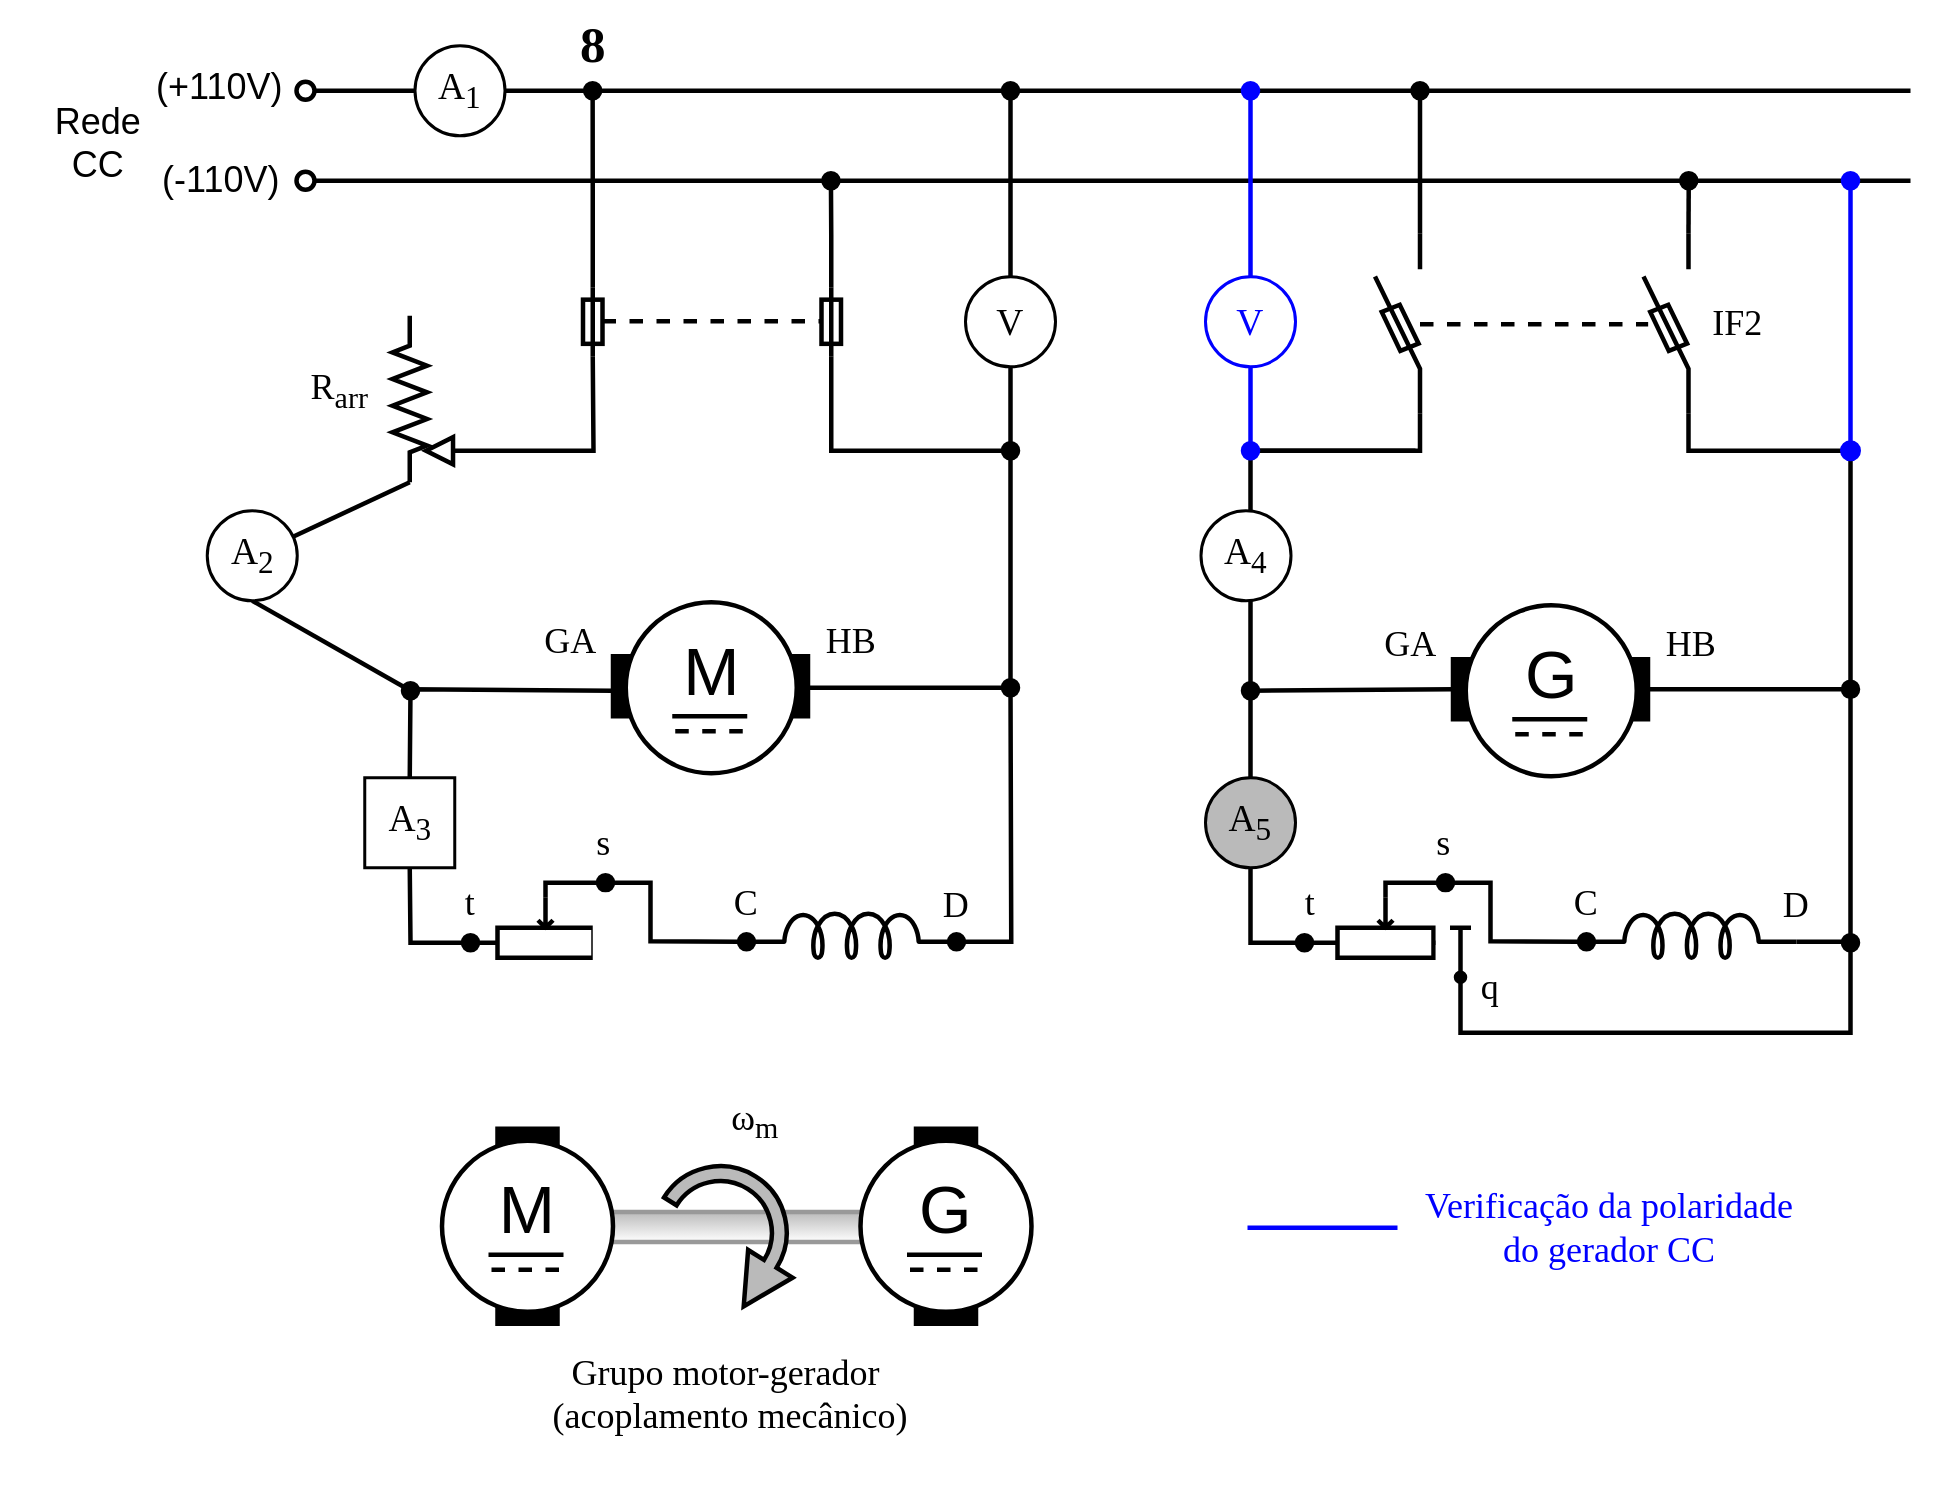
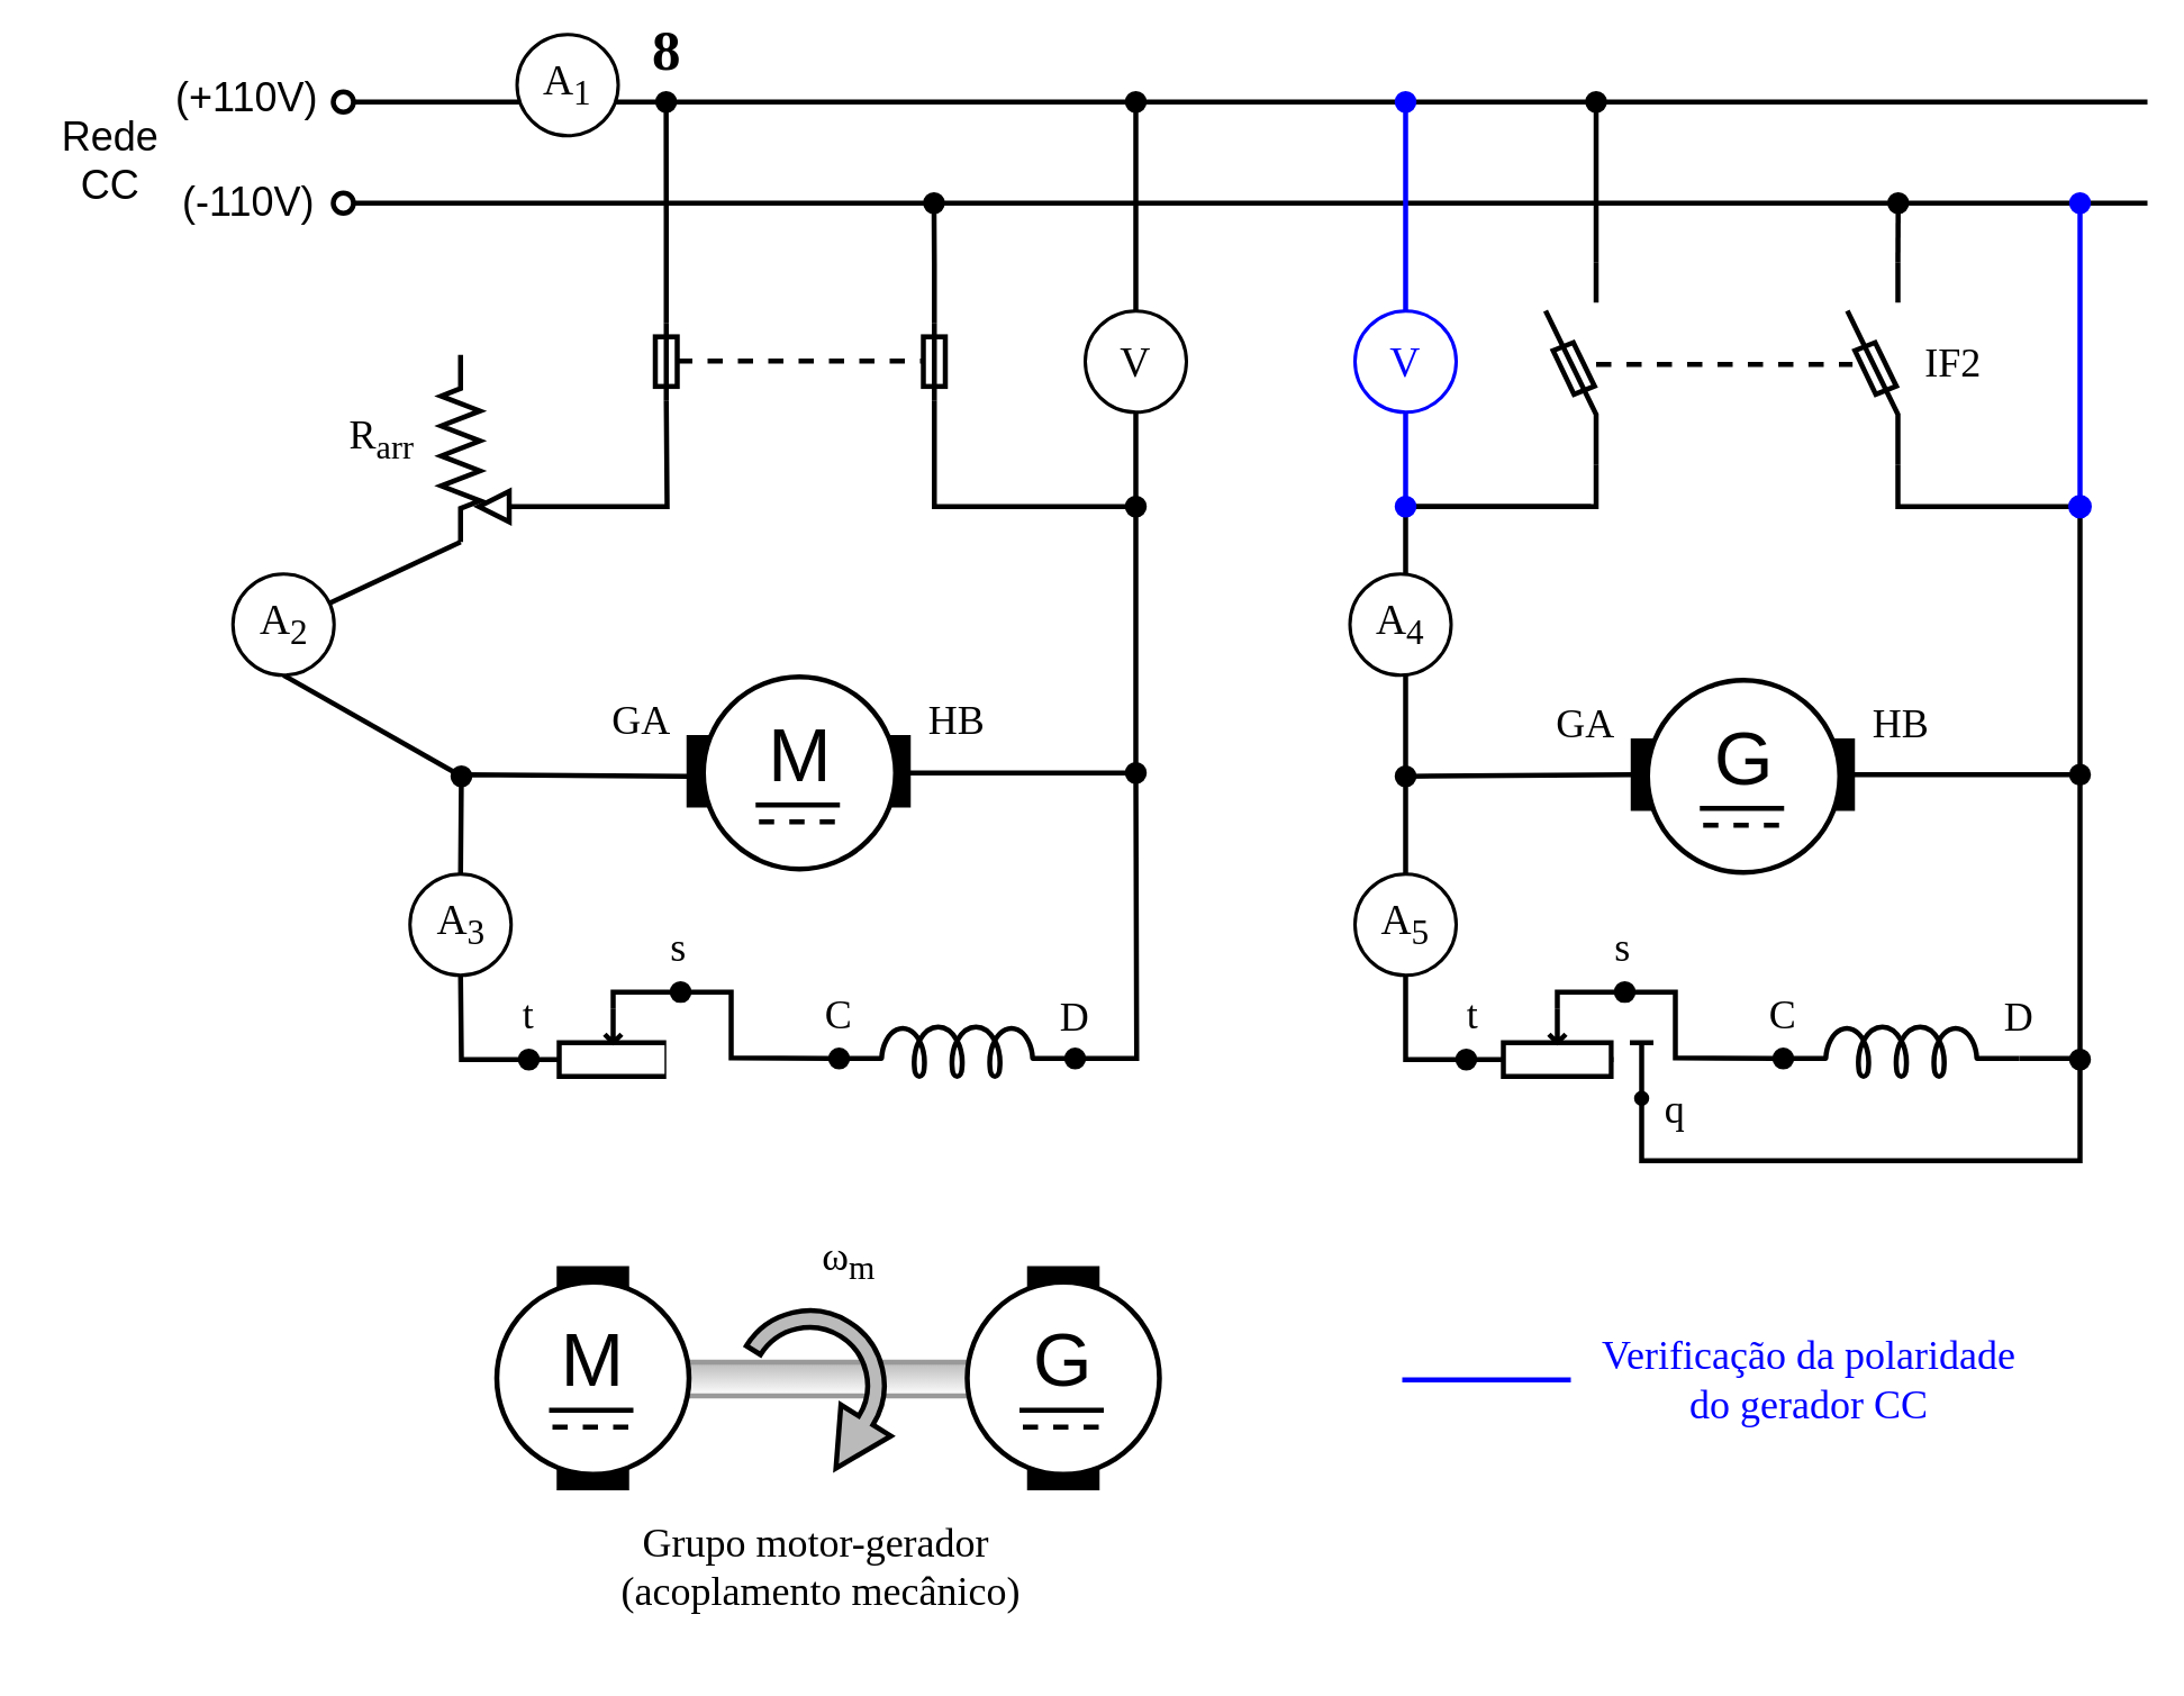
- <mxCell id="59" value="&lt;font style=&quot;font-size: 25px&quot; face=&quot;Verdana&quot;&gt;A&lt;sub&gt;1&lt;/sub&gt;&lt;/font&gt;" style="ellipse;whiteSpace=wrap;html=1;aspect=fixed;fontFamily=Times New Roman;strokeWidth=2;container=0;" parent="1" vertex="1"><mxGeometry x="276" y="30" width="60" height="60" as="geometry" /></mxCell>
+ <mxCell id="59" value="&lt;font style=&quot;font-size: 25px&quot; face=&quot;Verdana&quot;&gt;A&lt;sub&gt;1&lt;/sub&gt;&lt;/font&gt;" style="ellipse;whiteSpace=wrap;html=1;aspect=fixed;fontFamily=Times New Roman;strokeWidth=2;container=0;" parent="1" vertex="1"><mxGeometry x="306" y="20" width="60" height="60" as="geometry" /></mxCell>
- <mxCell id="68" value="&lt;font style=&quot;font-size: 25px&quot; face=&quot;Verdana&quot;&gt;A&lt;sub&gt;3&lt;/sub&gt;&lt;/font&gt;" style="whiteSpace=wrap;html=1;aspect=fixed;fontFamily=Times New Roman;strokeWidth=2;container=0;rounded=0;" parent="1" vertex="1"><mxGeometry x="242.5" y="518" width="60" height="60" as="geometry" /></mxCell>
+ <mxCell id="68" value="&lt;font style=&quot;font-size: 25px&quot; face=&quot;Verdana&quot;&gt;A&lt;sub&gt;3&lt;/sub&gt;&lt;/font&gt;" style="ellipse;whiteSpace=wrap;html=1;aspect=fixed;fontFamily=Times New Roman;strokeWidth=2;container=0;" parent="1" vertex="1"><mxGeometry x="242.5" y="518" width="60" height="60" as="geometry" /></mxCell>
- <mxCell id="73" value="&lt;font style=&quot;font-size: 25px&quot; face=&quot;Verdana&quot;&gt;A&lt;sub&gt;5&lt;/sub&gt;&lt;/font&gt;" style="ellipse;whiteSpace=wrap;html=1;aspect=fixed;fontFamily=Times New Roman;strokeWidth=2;container=0;fillColor=#bababa;" parent="1" vertex="1"><mxGeometry x="803" y="518" width="60" height="60" as="geometry" /></mxCell>
+ <mxCell id="73" value="&lt;font style=&quot;font-size: 25px&quot; face=&quot;Verdana&quot;&gt;A&lt;sub&gt;5&lt;/sub&gt;&lt;/font&gt;" style="ellipse;whiteSpace=wrap;html=1;aspect=fixed;fontFamily=Times New Roman;strokeWidth=2;container=0;" parent="1" vertex="1"><mxGeometry x="803" y="518" width="60" height="60" as="geometry" /></mxCell>
